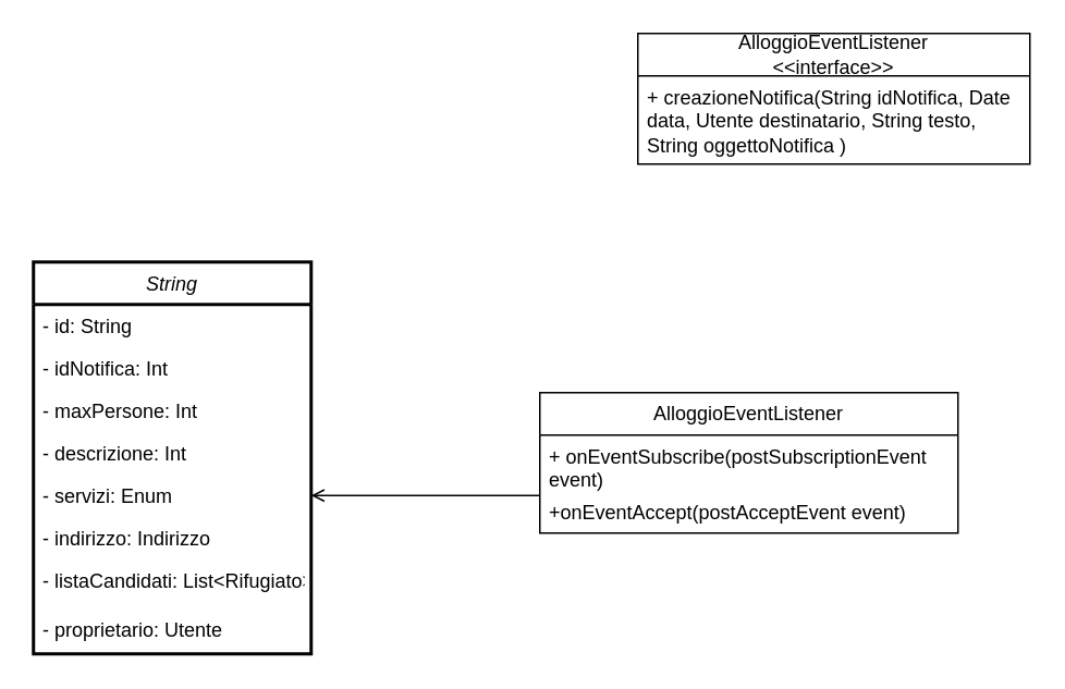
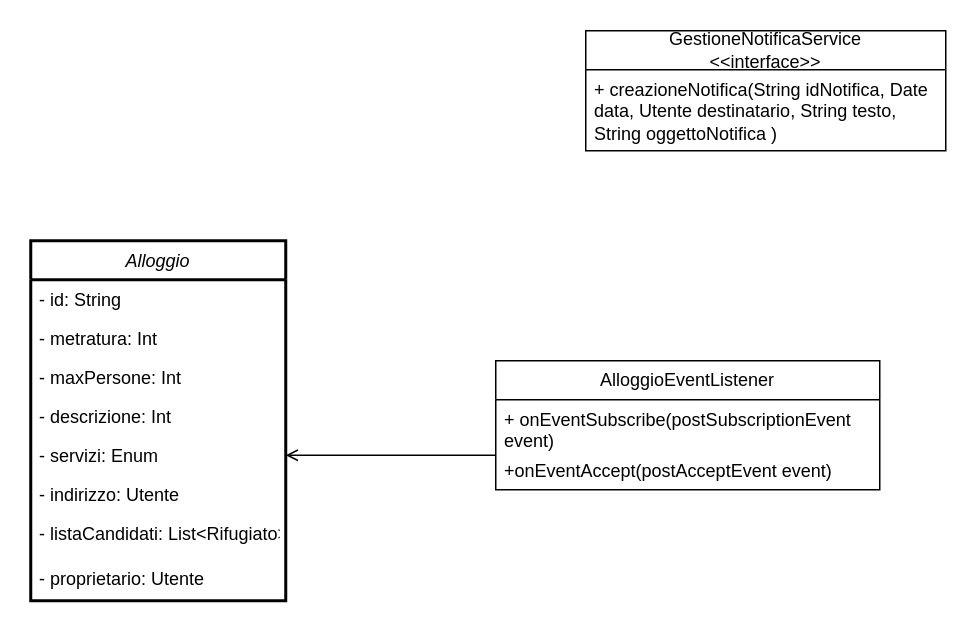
- <mxCell id="2" value="&lt;div&gt;AlloggioEventListener&lt;/div&gt;&lt;div&gt;&amp;lt;&amp;lt;interface&amp;gt;&amp;gt;&lt;br&gt;&lt;/div&gt;" style="swimlane;fontStyle=0;childLayout=stackLayout;horizontal=1;startSize=26;fillColor=none;horizontalStack=0;resizeParent=1;resizeParentMax=0;resizeLast=0;collapsible=1;marginBottom=0;whiteSpace=wrap;html=1;" vertex="1" parent="1"><mxGeometry x="390" y="20" width="240" height="80" as="geometry" /></mxCell>
+ <mxCell id="2" value="&lt;div&gt;GestioneNotificaService&lt;/div&gt;&lt;div&gt;&amp;lt;&amp;lt;interface&amp;gt;&amp;gt;&lt;br&gt;&lt;/div&gt;" style="swimlane;fontStyle=0;childLayout=stackLayout;horizontal=1;startSize=26;fillColor=none;horizontalStack=0;resizeParent=1;resizeParentMax=0;resizeLast=0;collapsible=1;marginBottom=0;whiteSpace=wrap;html=1;" vertex="1" parent="1"><mxGeometry x="390" y="20" width="240" height="80" as="geometry" /></mxCell>
- <mxCell id="4" value="String" style="swimlane;fontStyle=2;align=center;verticalAlign=top;childLayout=stackLayout;horizontal=1;startSize=26;horizontalStack=0;resizeParent=1;resizeLast=0;collapsible=1;marginBottom=0;rounded=0;shadow=0;strokeWidth=2;swimlaneFillColor=default;" vertex="1" parent="1"><mxGeometry x="20" y="160" width="170" height="240" as="geometry"><mxRectangle x="550" y="140" width="160" height="26" as="alternateBounds" /></mxGeometry></mxCell>
+ <mxCell id="4" value="Alloggio" style="swimlane;fontStyle=2;align=center;verticalAlign=top;childLayout=stackLayout;horizontal=1;startSize=26;horizontalStack=0;resizeParent=1;resizeLast=0;collapsible=1;marginBottom=0;rounded=0;shadow=0;strokeWidth=2;swimlaneFillColor=default;" vertex="1" parent="1"><mxGeometry x="20" y="160" width="170" height="240" as="geometry"><mxRectangle x="550" y="140" width="160" height="26" as="alternateBounds" /></mxGeometry></mxCell>
- <mxCell id="6" value="- idNotifica: Int" style="text;align=left;verticalAlign=top;spacingLeft=4;spacingRight=4;overflow=hidden;rotatable=0;points=[[0,0.5],[1,0.5]];portConstraint=eastwest;" vertex="1" parent="4"><mxGeometry y="52" width="170" height="26" as="geometry" /></mxCell>
+ <mxCell id="6" value="- metratura: Int" style="text;align=left;verticalAlign=top;spacingLeft=4;spacingRight=4;overflow=hidden;rotatable=0;points=[[0,0.5],[1,0.5]];portConstraint=eastwest;" vertex="1" parent="4"><mxGeometry y="52" width="170" height="26" as="geometry" /></mxCell>
- <mxCell id="10" value="- indirizzo: Indirizzo" style="text;align=left;verticalAlign=top;spacingLeft=4;spacingRight=4;overflow=hidden;rotatable=0;points=[[0,0.5],[1,0.5]];portConstraint=eastwest;" vertex="1" parent="4"><mxGeometry y="156" width="170" height="26" as="geometry" /></mxCell>
+ <mxCell id="10" value="- indirizzo: Utente" style="text;align=left;verticalAlign=top;spacingLeft=4;spacingRight=4;overflow=hidden;rotatable=0;points=[[0,0.5],[1,0.5]];portConstraint=eastwest;" vertex="1" parent="4"><mxGeometry y="156" width="170" height="26" as="geometry" /></mxCell>
